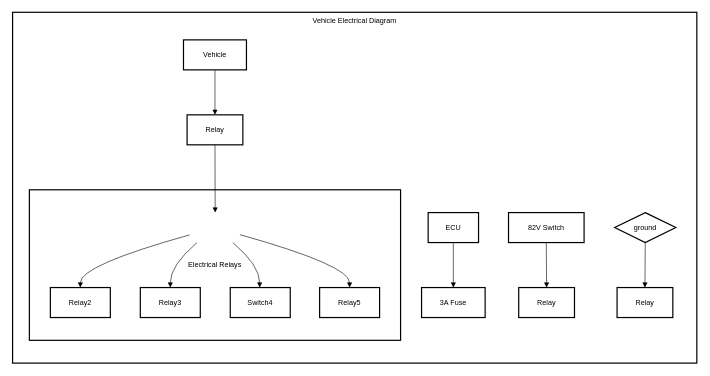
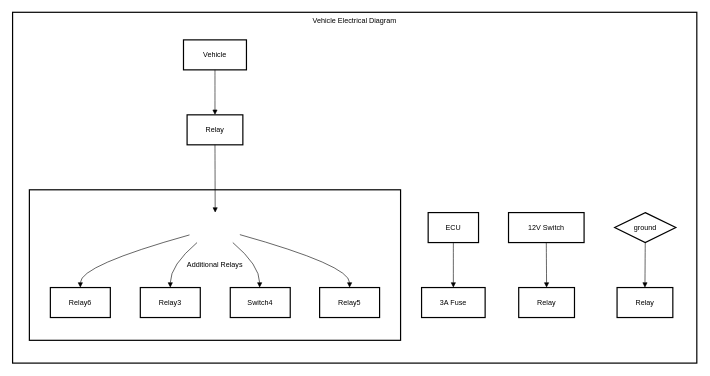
- <mxCell id="9" value="82V Switch" style="whiteSpace=wrap;strokeWidth=2;" vertex="1" parent="2"><mxGeometry x="827" y="334" width="126" height="50" as="geometry" /></mxCell>
+ <mxCell id="9" value="12V Switch" style="whiteSpace=wrap;strokeWidth=2;" vertex="1" parent="2"><mxGeometry x="827" y="334" width="126" height="50" as="geometry" /></mxCell>
- <mxCell id="4" value="Electrical Relays" style="whiteSpace=wrap;strokeWidth=2;" vertex="1" parent="2"><mxGeometry x="28" y="296" width="619" height="251" as="geometry" /></mxCell>
+ <mxCell id="4" value="Additional Relays" style="whiteSpace=wrap;strokeWidth=2;" vertex="1" parent="2"><mxGeometry x="28" y="296" width="619" height="251" as="geometry" /></mxCell>
- <mxCell id="13" value="Relay2" style="whiteSpace=wrap;strokeWidth=2;" vertex="1" parent="2"><mxGeometry x="63" y="459" width="100" height="50" as="geometry" /></mxCell>
+ <mxCell id="13" value="Relay6" style="whiteSpace=wrap;strokeWidth=2;" vertex="1" parent="2"><mxGeometry x="63" y="459" width="100" height="50" as="geometry" /></mxCell>
